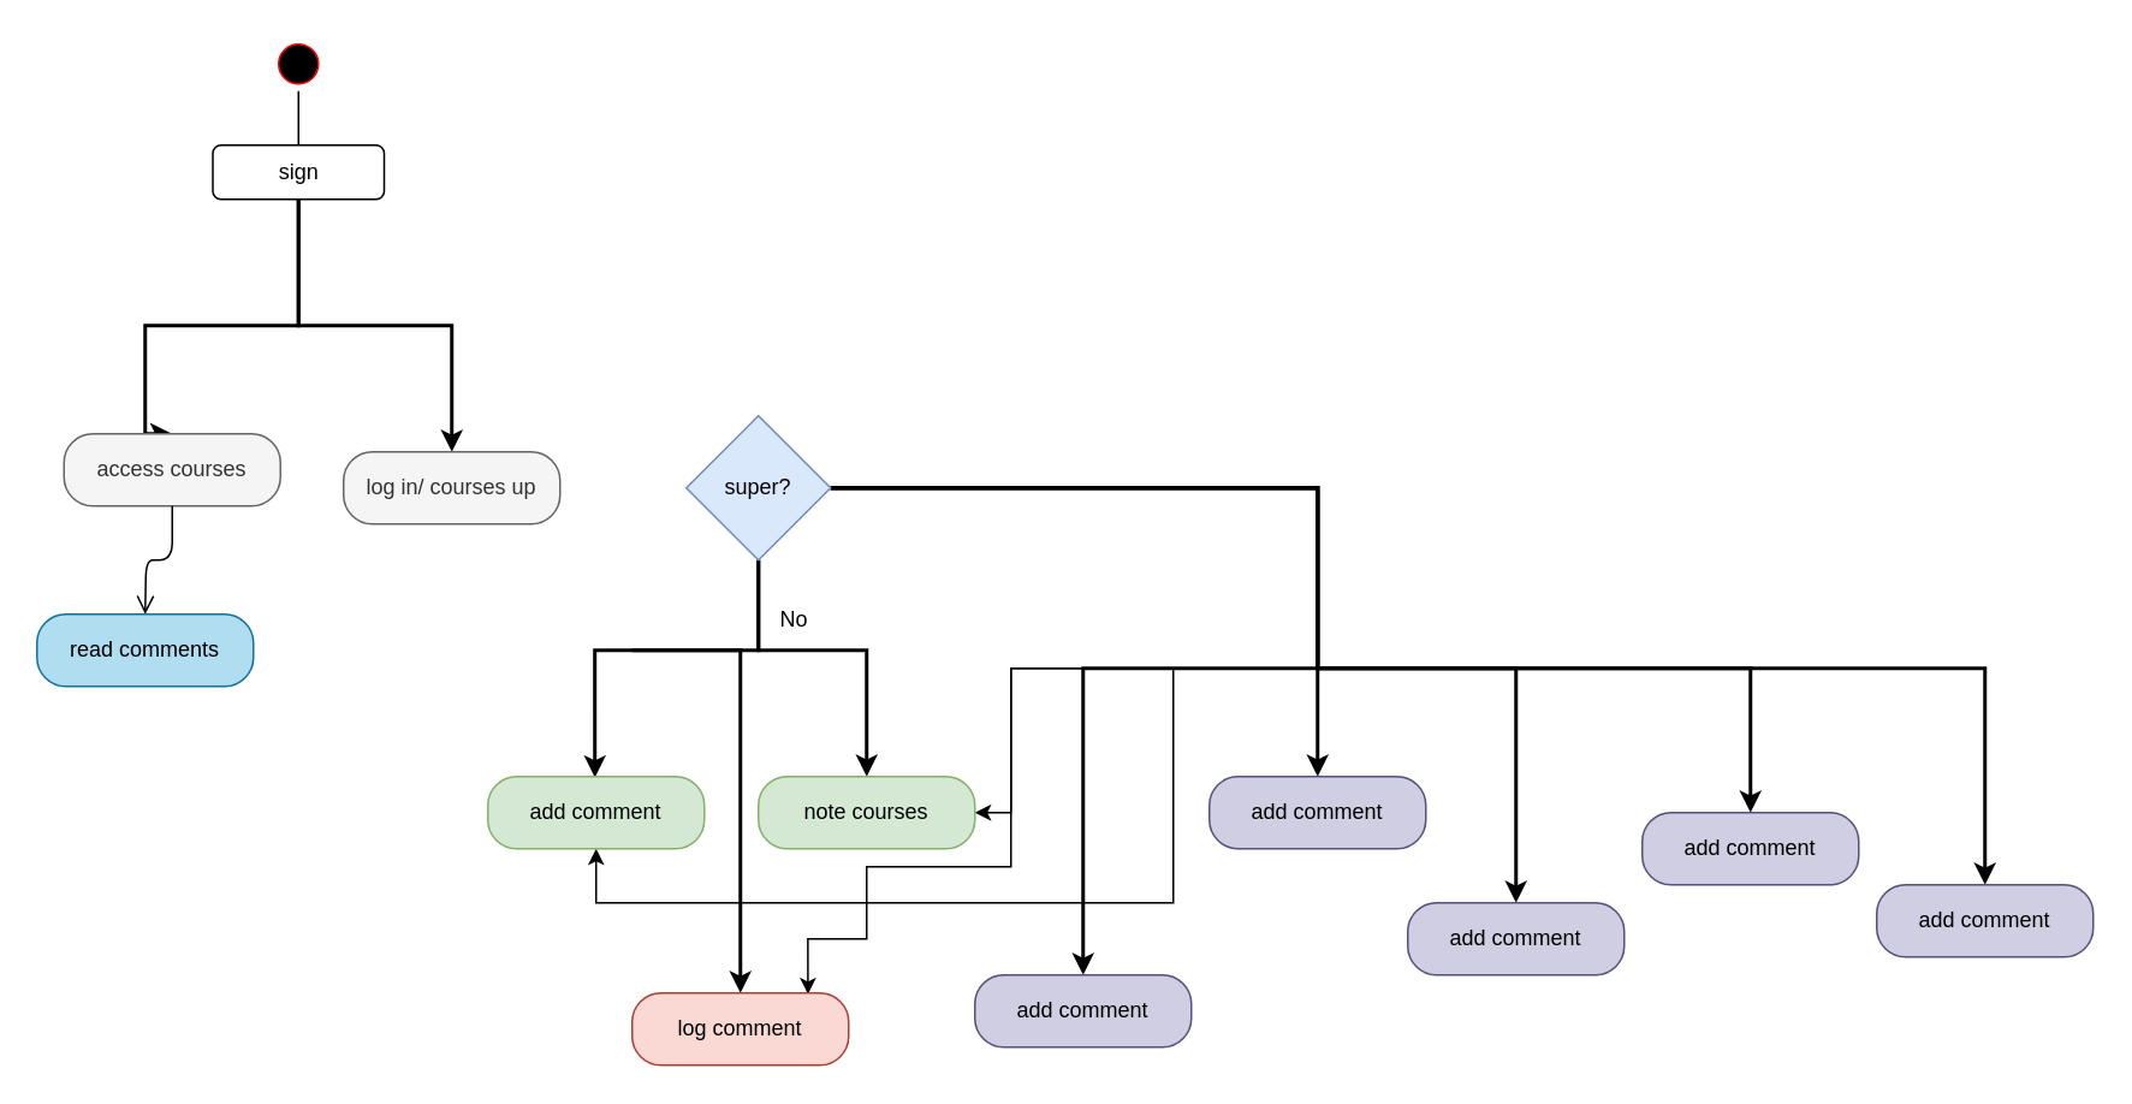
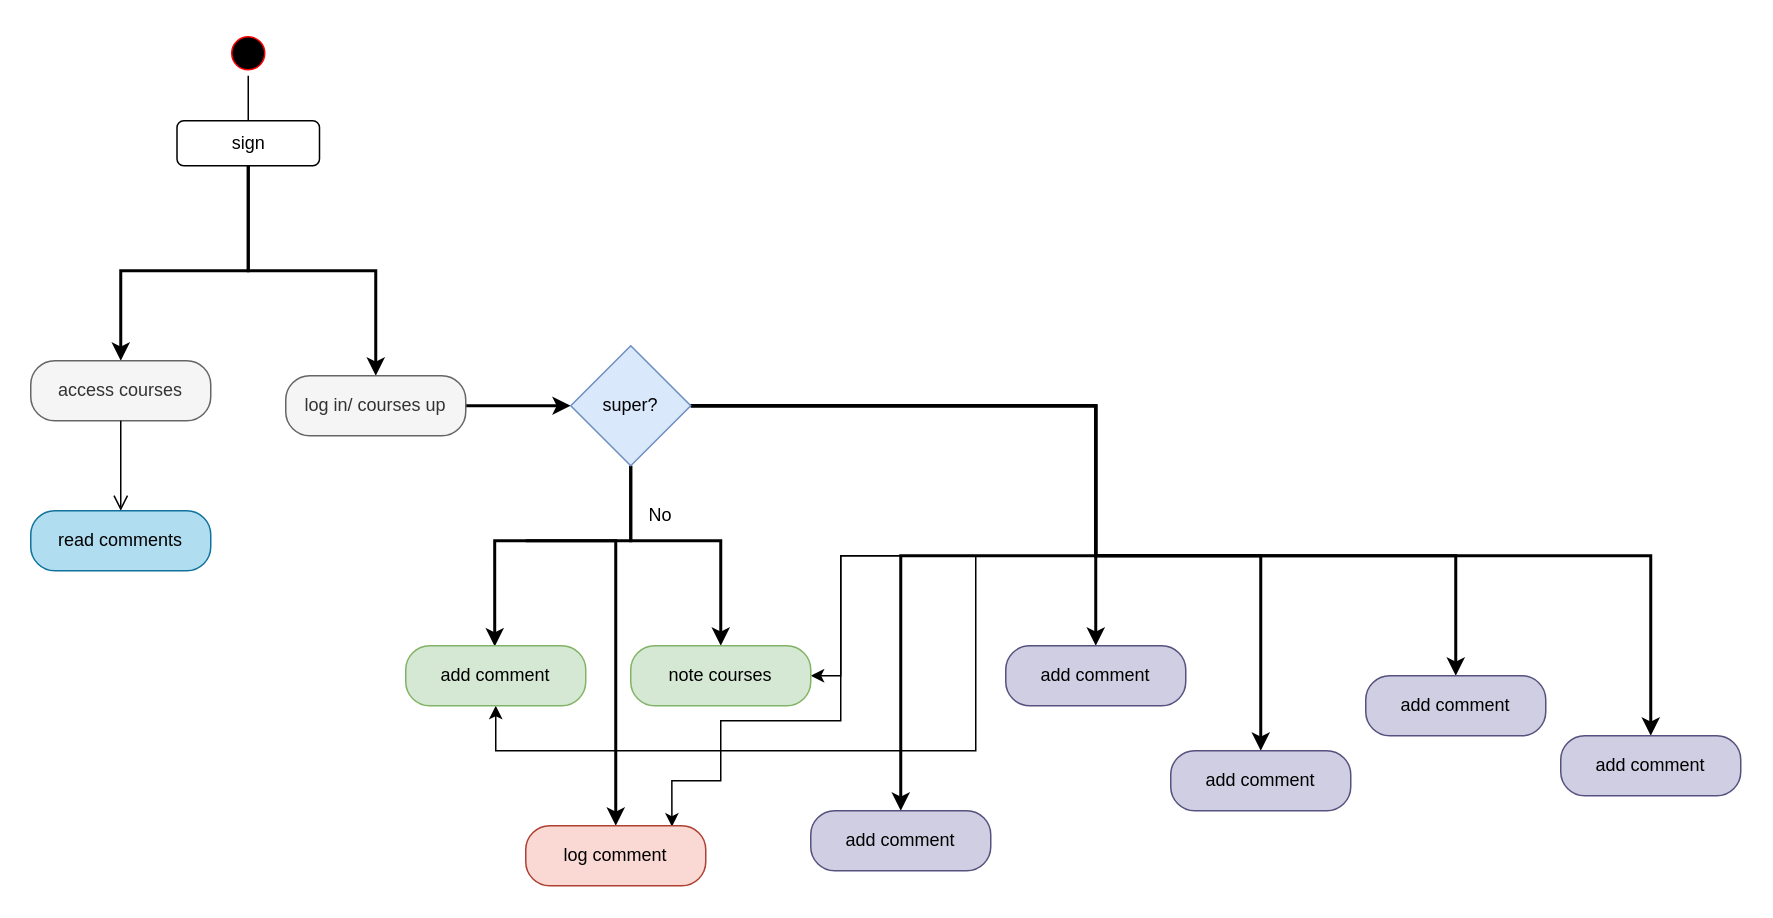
- <mxCell id="7" value="access courses" style="rounded=1;whiteSpace=wrap;html=1;arcSize=40;fontColor=#333333;fillColor=#f5f5f5;strokeColor=#666666;" vertex="1" parent="1"><mxGeometry x="35" y="240" width="120" height="40" as="geometry" /></mxCell>
+ <mxCell id="7" value="access courses" style="rounded=1;whiteSpace=wrap;html=1;arcSize=40;fontColor=#333333;fillColor=#f5f5f5;strokeColor=#666666;" vertex="1" parent="1"><mxGeometry x="20" y="240" width="120" height="40" as="geometry" /></mxCell>
+ <mxCell id="10" value="" style="edgeStyle=orthogonalEdgeStyle;rounded=0;orthogonalLoop=1;jettySize=auto;html=1;strokeWidth=2;" edge="1" parent="1" source="11" target="22"><mxGeometry relative="1" as="geometry"><mxPoint x="350" y="270" as="targetPoint" /></mxGeometry></mxCell>
